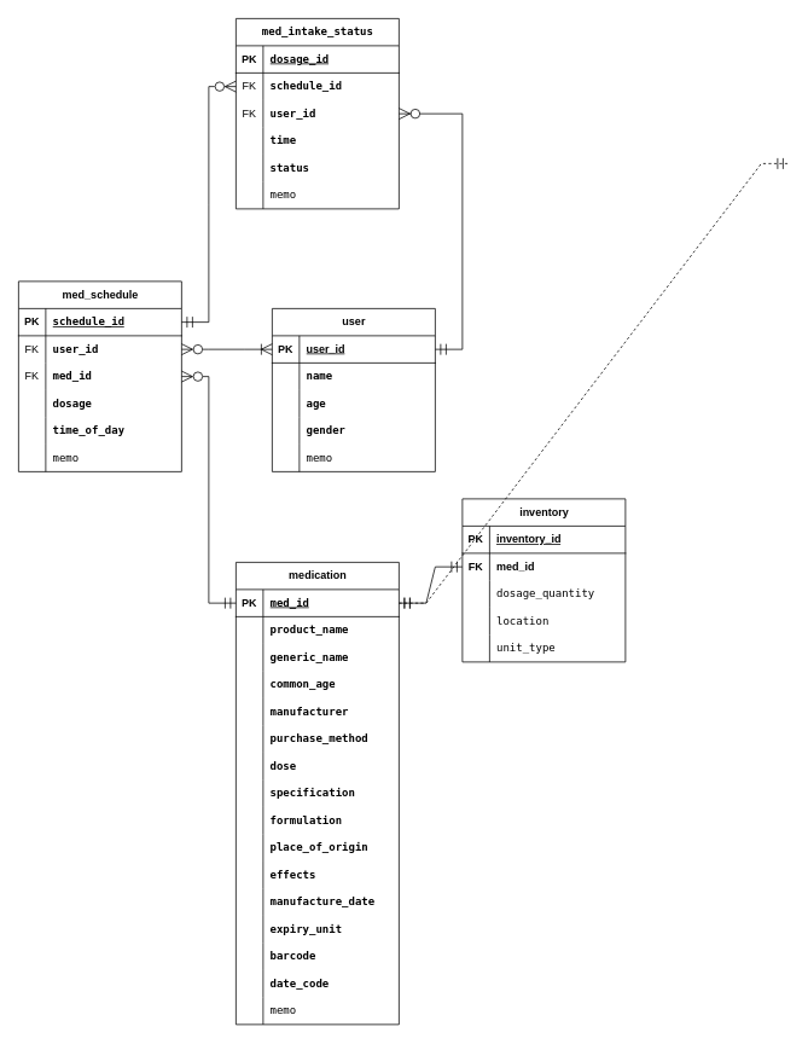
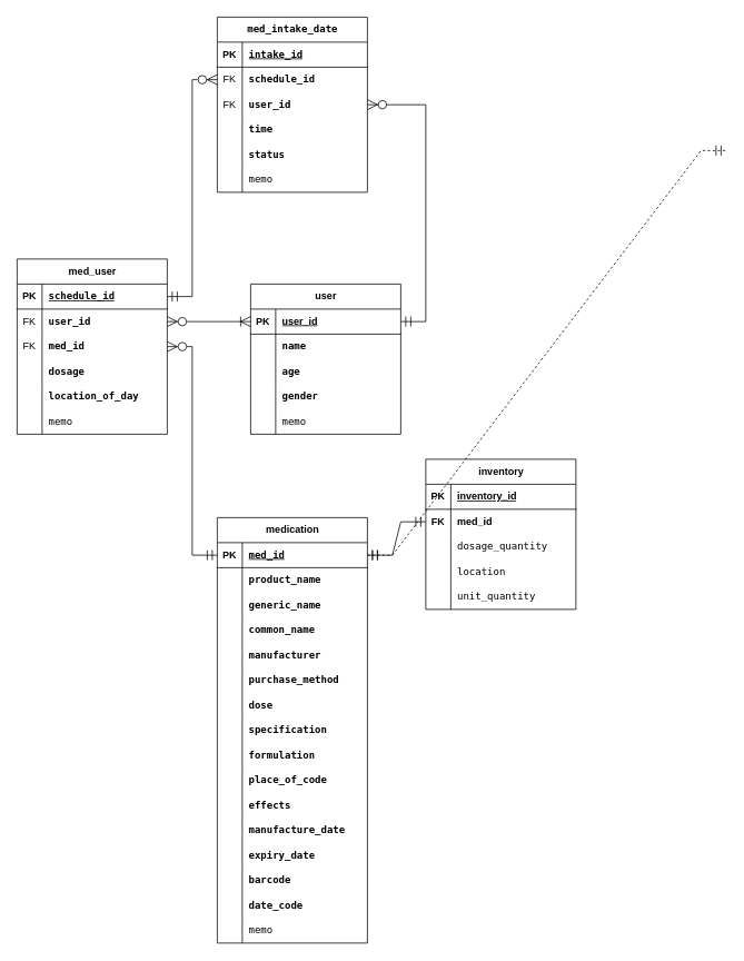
- <mxCell id="68" value="&lt;code&gt;med_intake_status&lt;/code&gt;" style="shape=table;startSize=30;container=1;collapsible=1;childLayout=tableLayout;fixedRows=1;rowLines=0;fontStyle=1;align=center;resizeLast=1;html=1;" parent="1" vertex="1"><mxGeometry x="260" y="20" width="180" height="210" as="geometry" /></mxCell>
+ <mxCell id="68" value="&lt;code&gt;med_intake_date&lt;/code&gt;" style="shape=table;startSize=30;container=1;collapsible=1;childLayout=tableLayout;fixedRows=1;rowLines=0;fontStyle=1;align=center;resizeLast=1;html=1;" parent="1" vertex="1"><mxGeometry x="260" y="20" width="180" height="210" as="geometry" /></mxCell>
- <mxCell id="71" value="&lt;strong&gt;&lt;code&gt;dosage_id&lt;/code&gt;&lt;/strong&gt;" style="shape=partialRectangle;connectable=0;fillColor=none;top=0;left=0;bottom=0;right=0;align=left;spacingLeft=6;fontStyle=5;overflow=hidden;whiteSpace=wrap;html=1;" parent="69" vertex="1"><mxGeometry x="30" width="150" height="30" as="geometry"><mxRectangle width="150" height="30" as="alternateBounds" /></mxGeometry></mxCell>
+ <mxCell id="71" value="&lt;strong&gt;&lt;code&gt;intake_id&lt;/code&gt;&lt;/strong&gt;" style="shape=partialRectangle;connectable=0;fillColor=none;top=0;left=0;bottom=0;right=0;align=left;spacingLeft=6;fontStyle=5;overflow=hidden;whiteSpace=wrap;html=1;" parent="69" vertex="1"><mxGeometry x="30" width="150" height="30" as="geometry"><mxRectangle width="150" height="30" as="alternateBounds" /></mxGeometry></mxCell>
- <mxCell id="87" value="&lt;strong&gt;med_schedule&lt;/strong&gt;" style="shape=table;startSize=30;container=1;collapsible=1;childLayout=tableLayout;fixedRows=1;rowLines=0;fontStyle=1;align=center;resizeLast=1;html=1;" parent="1" vertex="1"><mxGeometry x="20" y="310" width="180" height="210" as="geometry" /></mxCell>
+ <mxCell id="87" value="&lt;strong&gt;med_user&lt;/strong&gt;" style="shape=table;startSize=30;container=1;collapsible=1;childLayout=tableLayout;fixedRows=1;rowLines=0;fontStyle=1;align=center;resizeLast=1;html=1;" parent="1" vertex="1"><mxGeometry x="20" y="310" width="180" height="210" as="geometry" /></mxCell>
- <mxCell id="102" value="&lt;font face=&quot;monospace&quot;&gt;&lt;b&gt;time_of_day&lt;/b&gt;&lt;/font&gt;" style="shape=partialRectangle;connectable=0;fillColor=none;top=0;left=0;bottom=0;right=0;align=left;spacingLeft=6;overflow=hidden;whiteSpace=wrap;html=1;" vertex="1" parent="100"><mxGeometry x="30" width="150" height="30" as="geometry"><mxRectangle width="150" height="30" as="alternateBounds" /></mxGeometry></mxCell>
+ <mxCell id="102" value="&lt;font face=&quot;monospace&quot;&gt;&lt;b&gt;location_of_day&lt;/b&gt;&lt;/font&gt;" style="shape=partialRectangle;connectable=0;fillColor=none;top=0;left=0;bottom=0;right=0;align=left;spacingLeft=6;overflow=hidden;whiteSpace=wrap;html=1;" vertex="1" parent="100"><mxGeometry x="30" width="150" height="30" as="geometry"><mxRectangle width="150" height="30" as="alternateBounds" /></mxGeometry></mxCell>
- <mxCell id="66" value="&lt;code&gt;unit_type&lt;/code&gt;" style="shape=partialRectangle;connectable=0;fillColor=none;top=0;left=0;bottom=0;right=0;align=left;spacingLeft=6;overflow=hidden;whiteSpace=wrap;html=1;" parent="64" vertex="1"><mxGeometry x="30" width="150" height="30" as="geometry"><mxRectangle width="150" height="30" as="alternateBounds" /></mxGeometry></mxCell>
+ <mxCell id="66" value="&lt;code&gt;unit_quantity&lt;/code&gt;" style="shape=partialRectangle;connectable=0;fillColor=none;top=0;left=0;bottom=0;right=0;align=left;spacingLeft=6;overflow=hidden;whiteSpace=wrap;html=1;" parent="64" vertex="1"><mxGeometry x="30" width="150" height="30" as="geometry"><mxRectangle width="150" height="30" as="alternateBounds" /></mxGeometry></mxCell>
- <mxCell id="14" value="&lt;code&gt;common_age&lt;/code&gt;" style="shape=partialRectangle;connectable=0;fillColor=none;top=0;left=0;bottom=0;right=0;align=left;spacingLeft=6;overflow=hidden;whiteSpace=wrap;html=1;fontStyle=1" vertex="1" parent="12"><mxGeometry x="30" width="150" height="30" as="geometry"><mxRectangle width="150" height="30" as="alternateBounds" /></mxGeometry></mxCell>
+ <mxCell id="14" value="&lt;code&gt;common_name&lt;/code&gt;" style="shape=partialRectangle;connectable=0;fillColor=none;top=0;left=0;bottom=0;right=0;align=left;spacingLeft=6;overflow=hidden;whiteSpace=wrap;html=1;fontStyle=1" vertex="1" parent="12"><mxGeometry x="30" width="150" height="30" as="geometry"><mxRectangle width="150" height="30" as="alternateBounds" /></mxGeometry></mxCell>
- <mxCell id="32" value="&lt;code&gt;place_of_origin&lt;/code&gt;" style="shape=partialRectangle;connectable=0;fillColor=none;top=0;left=0;bottom=0;right=0;align=left;spacingLeft=6;overflow=hidden;whiteSpace=wrap;html=1;fontStyle=1" vertex="1" parent="30"><mxGeometry x="30" width="150" height="30" as="geometry"><mxRectangle width="150" height="30" as="alternateBounds" /></mxGeometry></mxCell>
+ <mxCell id="32" value="&lt;code&gt;place_of_code&lt;/code&gt;" style="shape=partialRectangle;connectable=0;fillColor=none;top=0;left=0;bottom=0;right=0;align=left;spacingLeft=6;overflow=hidden;whiteSpace=wrap;html=1;fontStyle=1" vertex="1" parent="30"><mxGeometry x="30" width="150" height="30" as="geometry"><mxRectangle width="150" height="30" as="alternateBounds" /></mxGeometry></mxCell>
- <mxCell id="41" value="&lt;span style=&quot;font-family: monospace;&quot;&gt;expiry_unit&lt;/span&gt;" style="shape=partialRectangle;connectable=0;fillColor=none;top=0;left=0;bottom=0;right=0;align=left;spacingLeft=6;overflow=hidden;whiteSpace=wrap;html=1;fontStyle=1" parent="39" vertex="1"><mxGeometry x="30" width="150" height="30" as="geometry"><mxRectangle width="150" height="30" as="alternateBounds" /></mxGeometry></mxCell>
+ <mxCell id="41" value="&lt;span style=&quot;font-family: monospace;&quot;&gt;expiry_date&lt;/span&gt;" style="shape=partialRectangle;connectable=0;fillColor=none;top=0;left=0;bottom=0;right=0;align=left;spacingLeft=6;overflow=hidden;whiteSpace=wrap;html=1;fontStyle=1" parent="39" vertex="1"><mxGeometry x="30" width="150" height="30" as="geometry"><mxRectangle width="150" height="30" as="alternateBounds" /></mxGeometry></mxCell>
